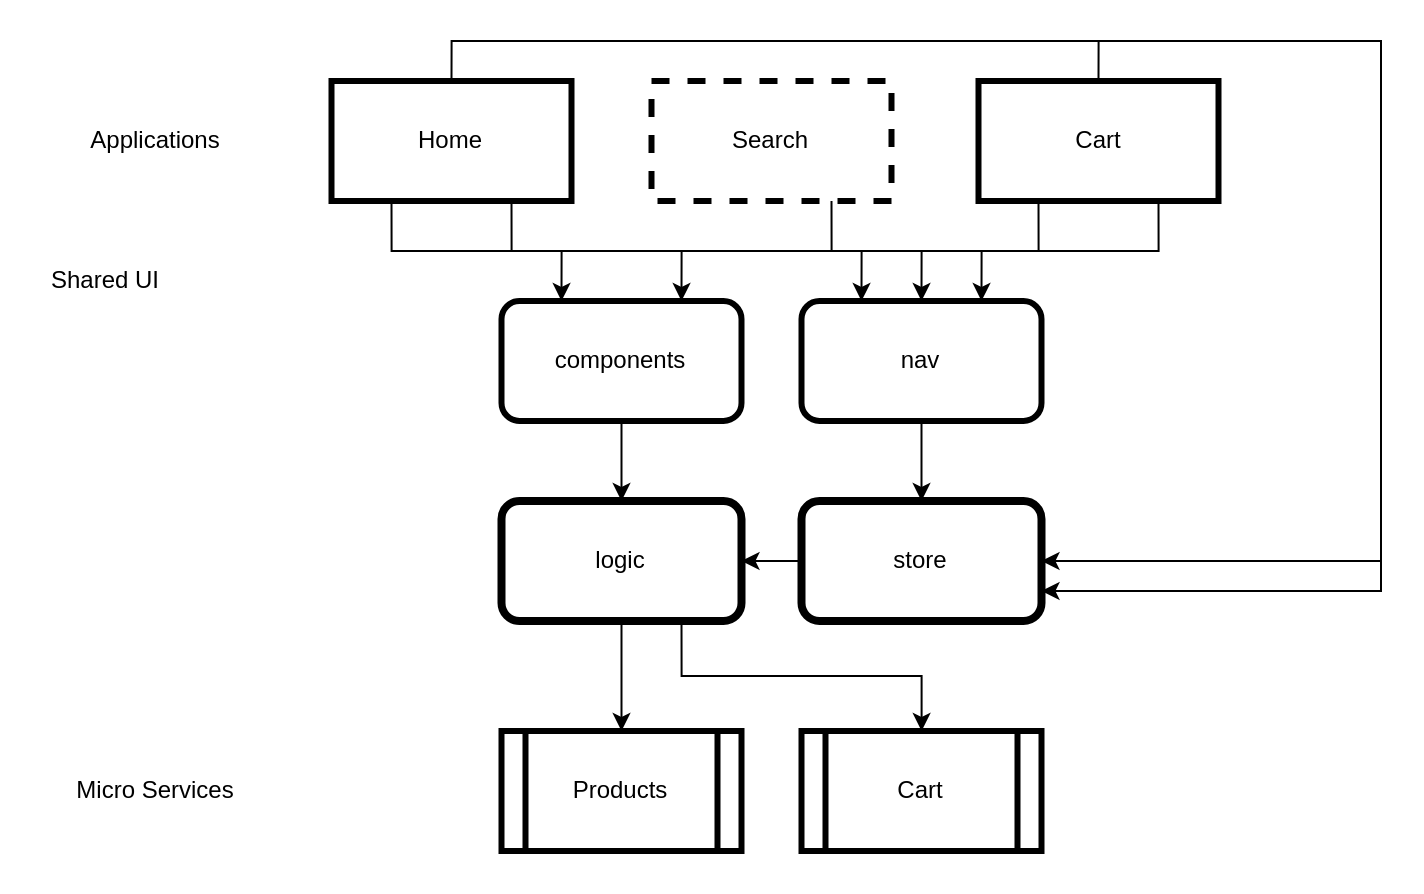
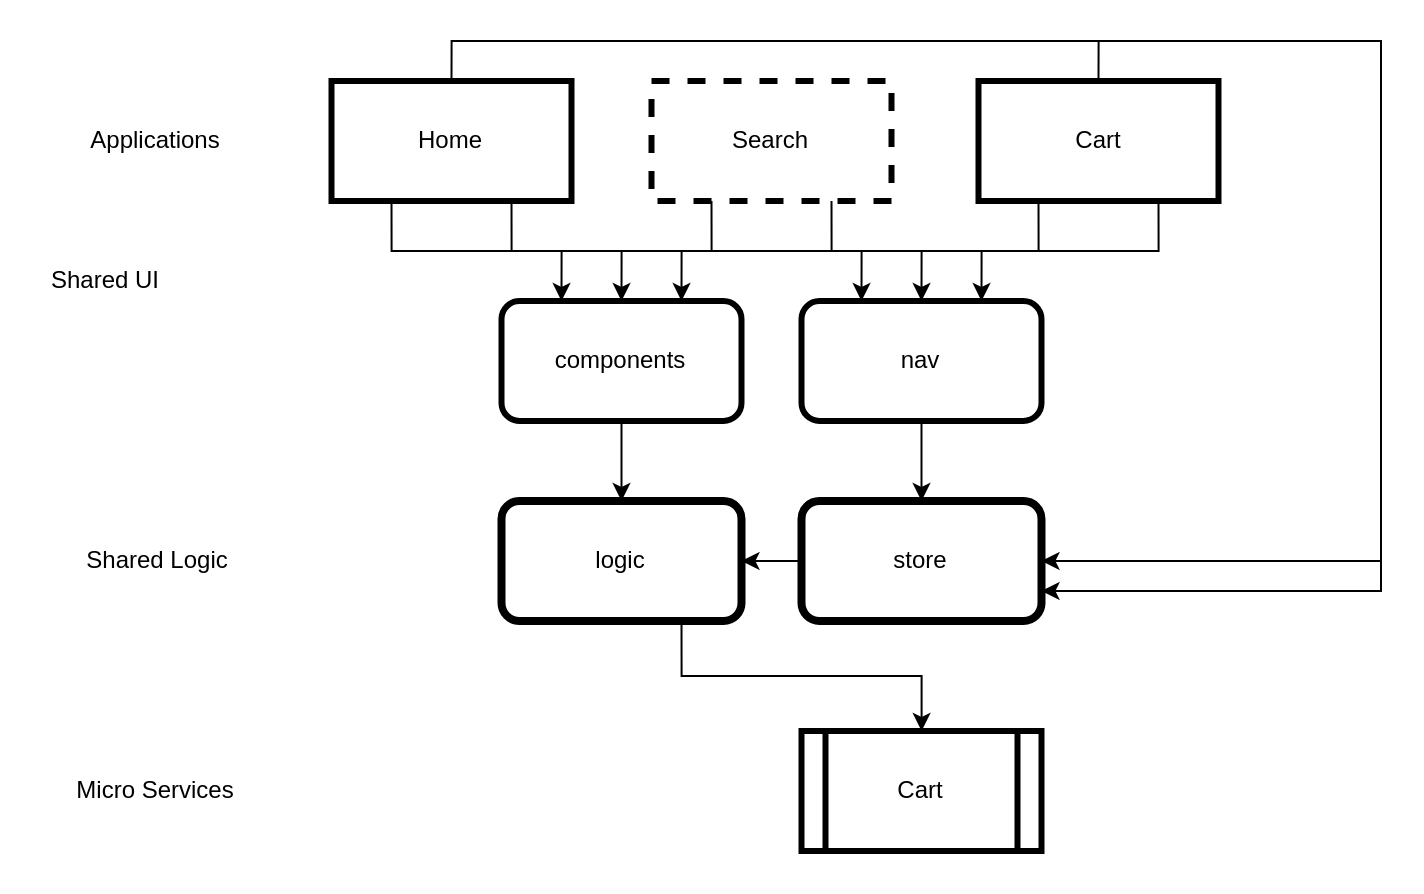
+ <mxCell id="8" style="edgeStyle=orthogonalEdgeStyle;rounded=0;orthogonalLoop=1;jettySize=auto;html=1;exitX=0.25;exitY=1;exitDx=0;exitDy=0;entryX=0.5;entryY=0;entryDx=0;entryDy=0;" edge="1" parent="1" source="10" target="16"><mxGeometry relative="1" as="geometry" /></mxCell>
+ <mxCell id="26" value="Shared Logic" style="text;html=1;align=center;verticalAlign=middle;resizable=0;points=[];autosize=1;" parent="1" vertex="1"><mxGeometry x="37" y="271" width="81" height="18" as="geometry" /></mxCell>
- <mxCell id="17" style="edgeStyle=orthogonalEdgeStyle;rounded=0;orthogonalLoop=1;jettySize=auto;html=1;exitX=0.5;exitY=1;exitDx=0;exitDy=0;" edge="1" parent="1" source="19" target="2"><mxGeometry relative="1" as="geometry" /></mxCell>
- <mxCell id="2" value="Products" style="shape=process;whiteSpace=wrap;html=1;backgroundOutline=1;strokeWidth=3;" parent="1" vertex="1"><mxGeometry x="250.25" y="365" width="120" height="60" as="geometry" /></mxCell>
